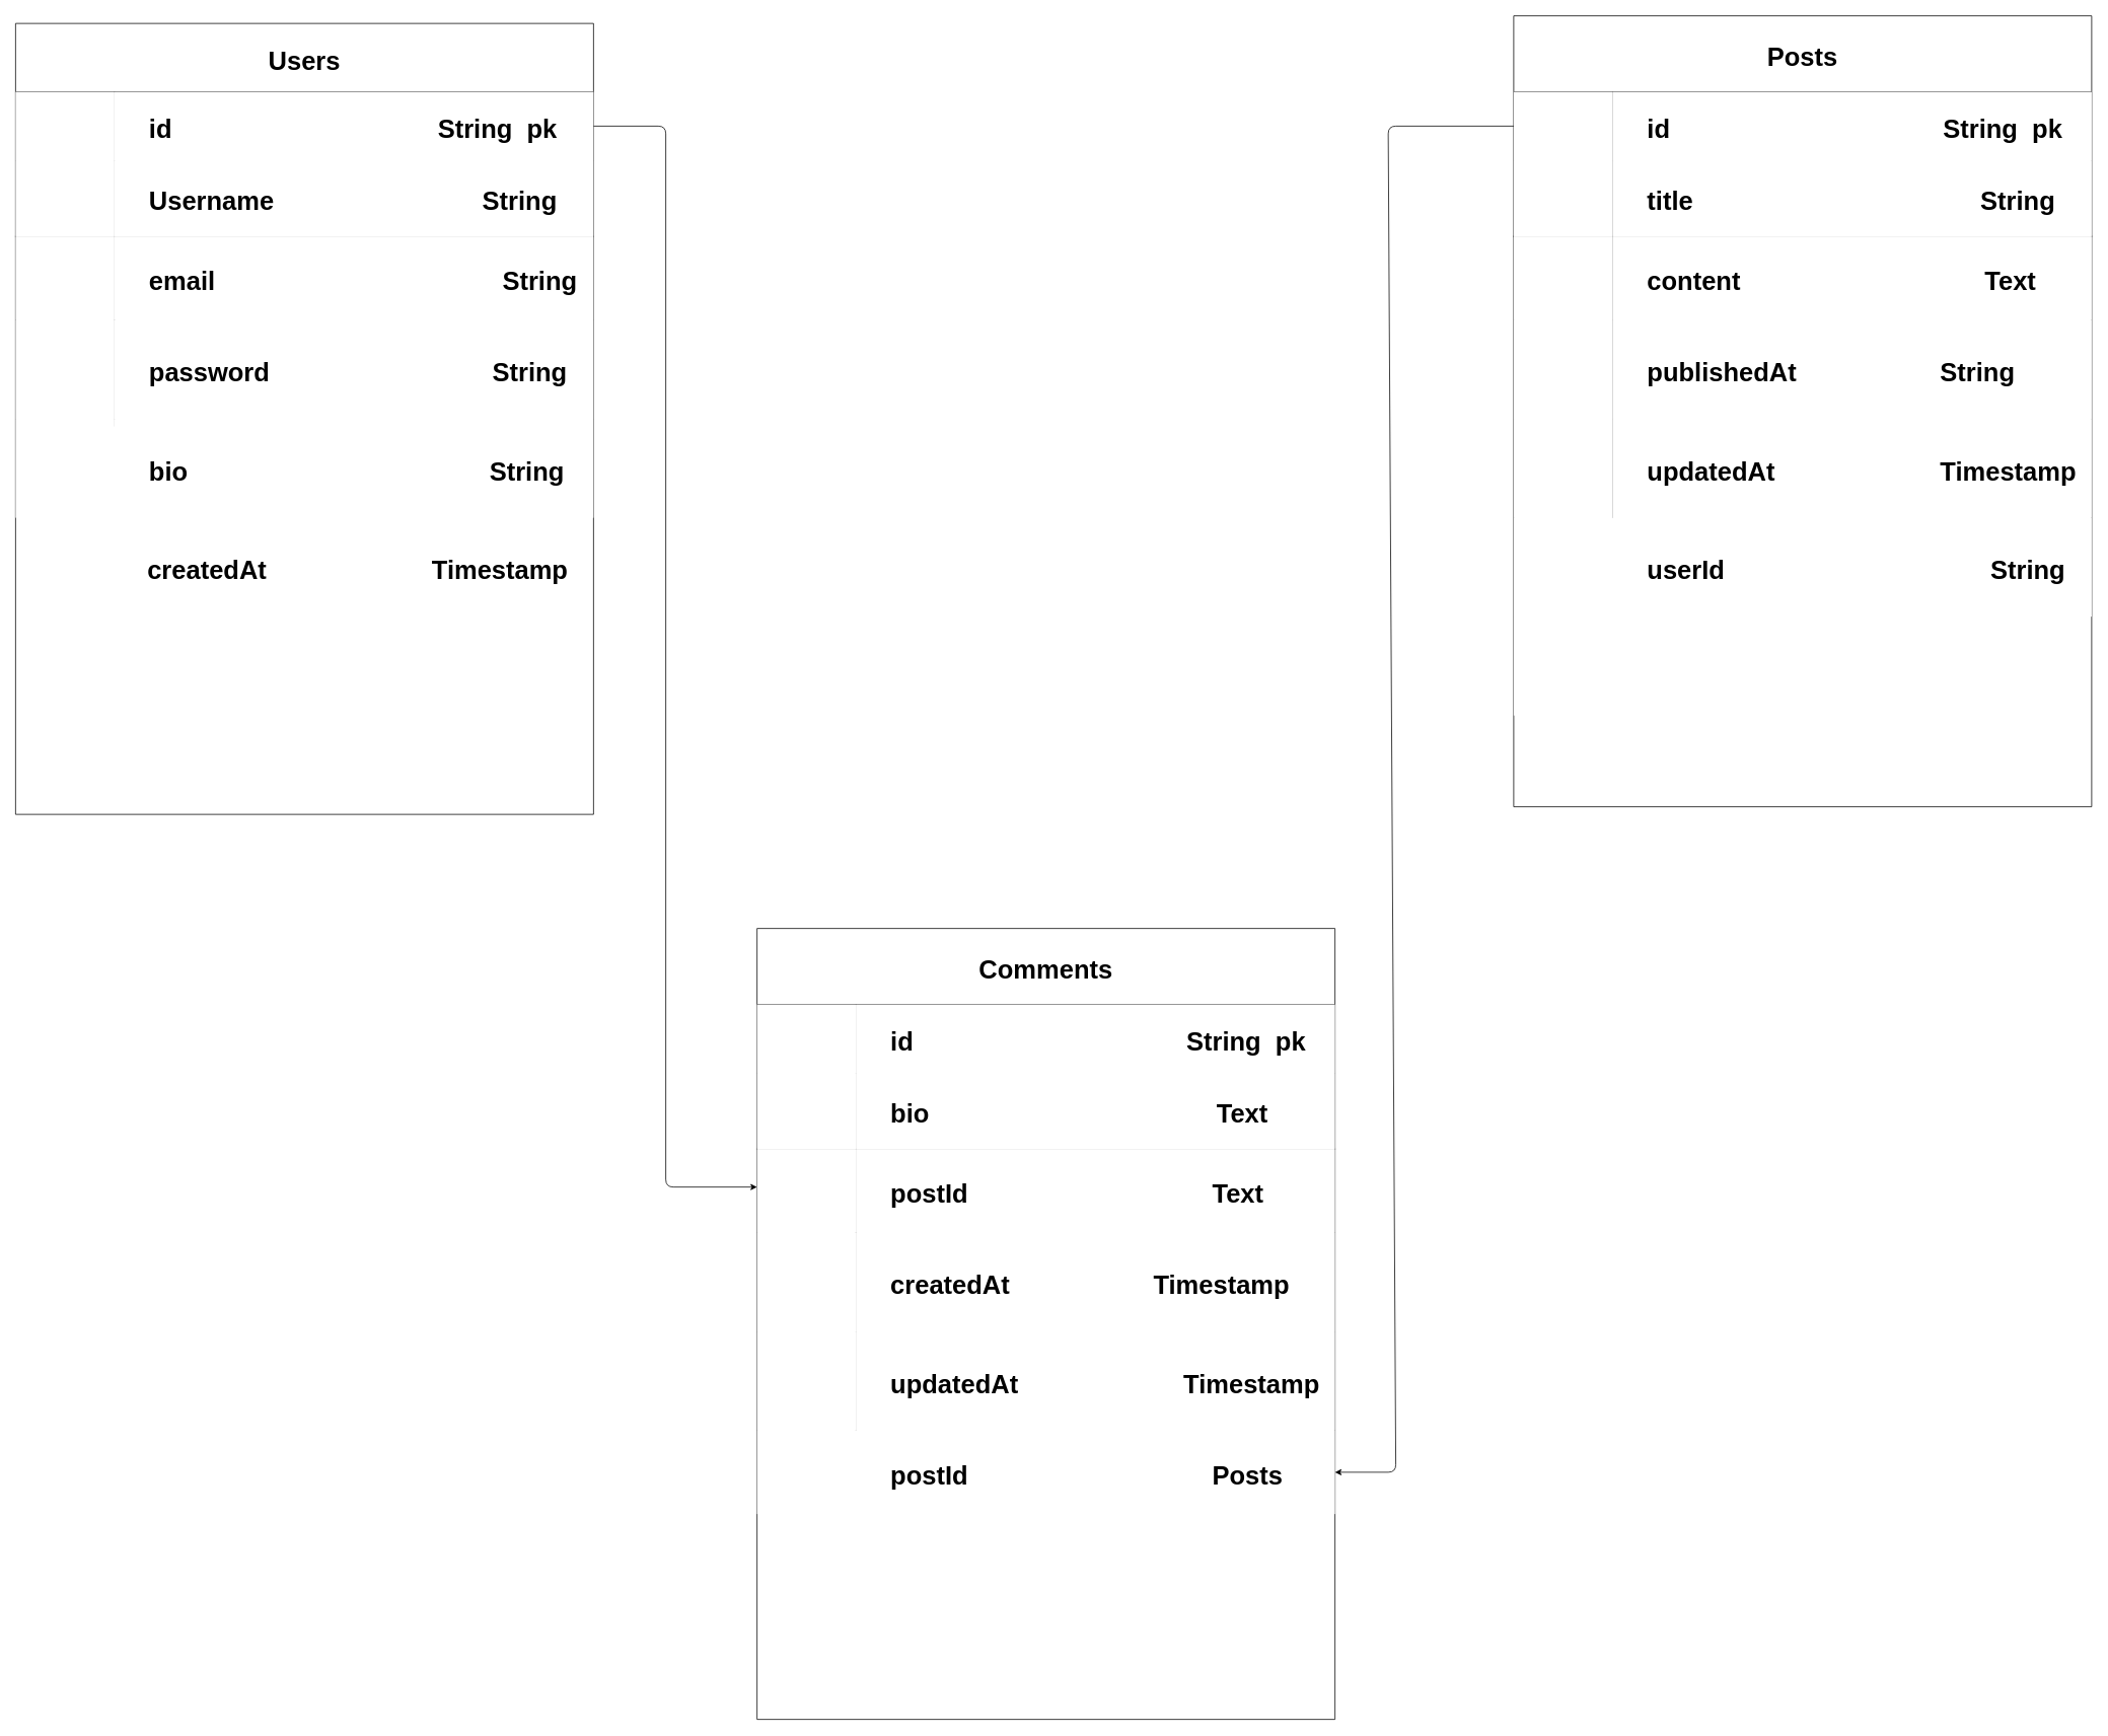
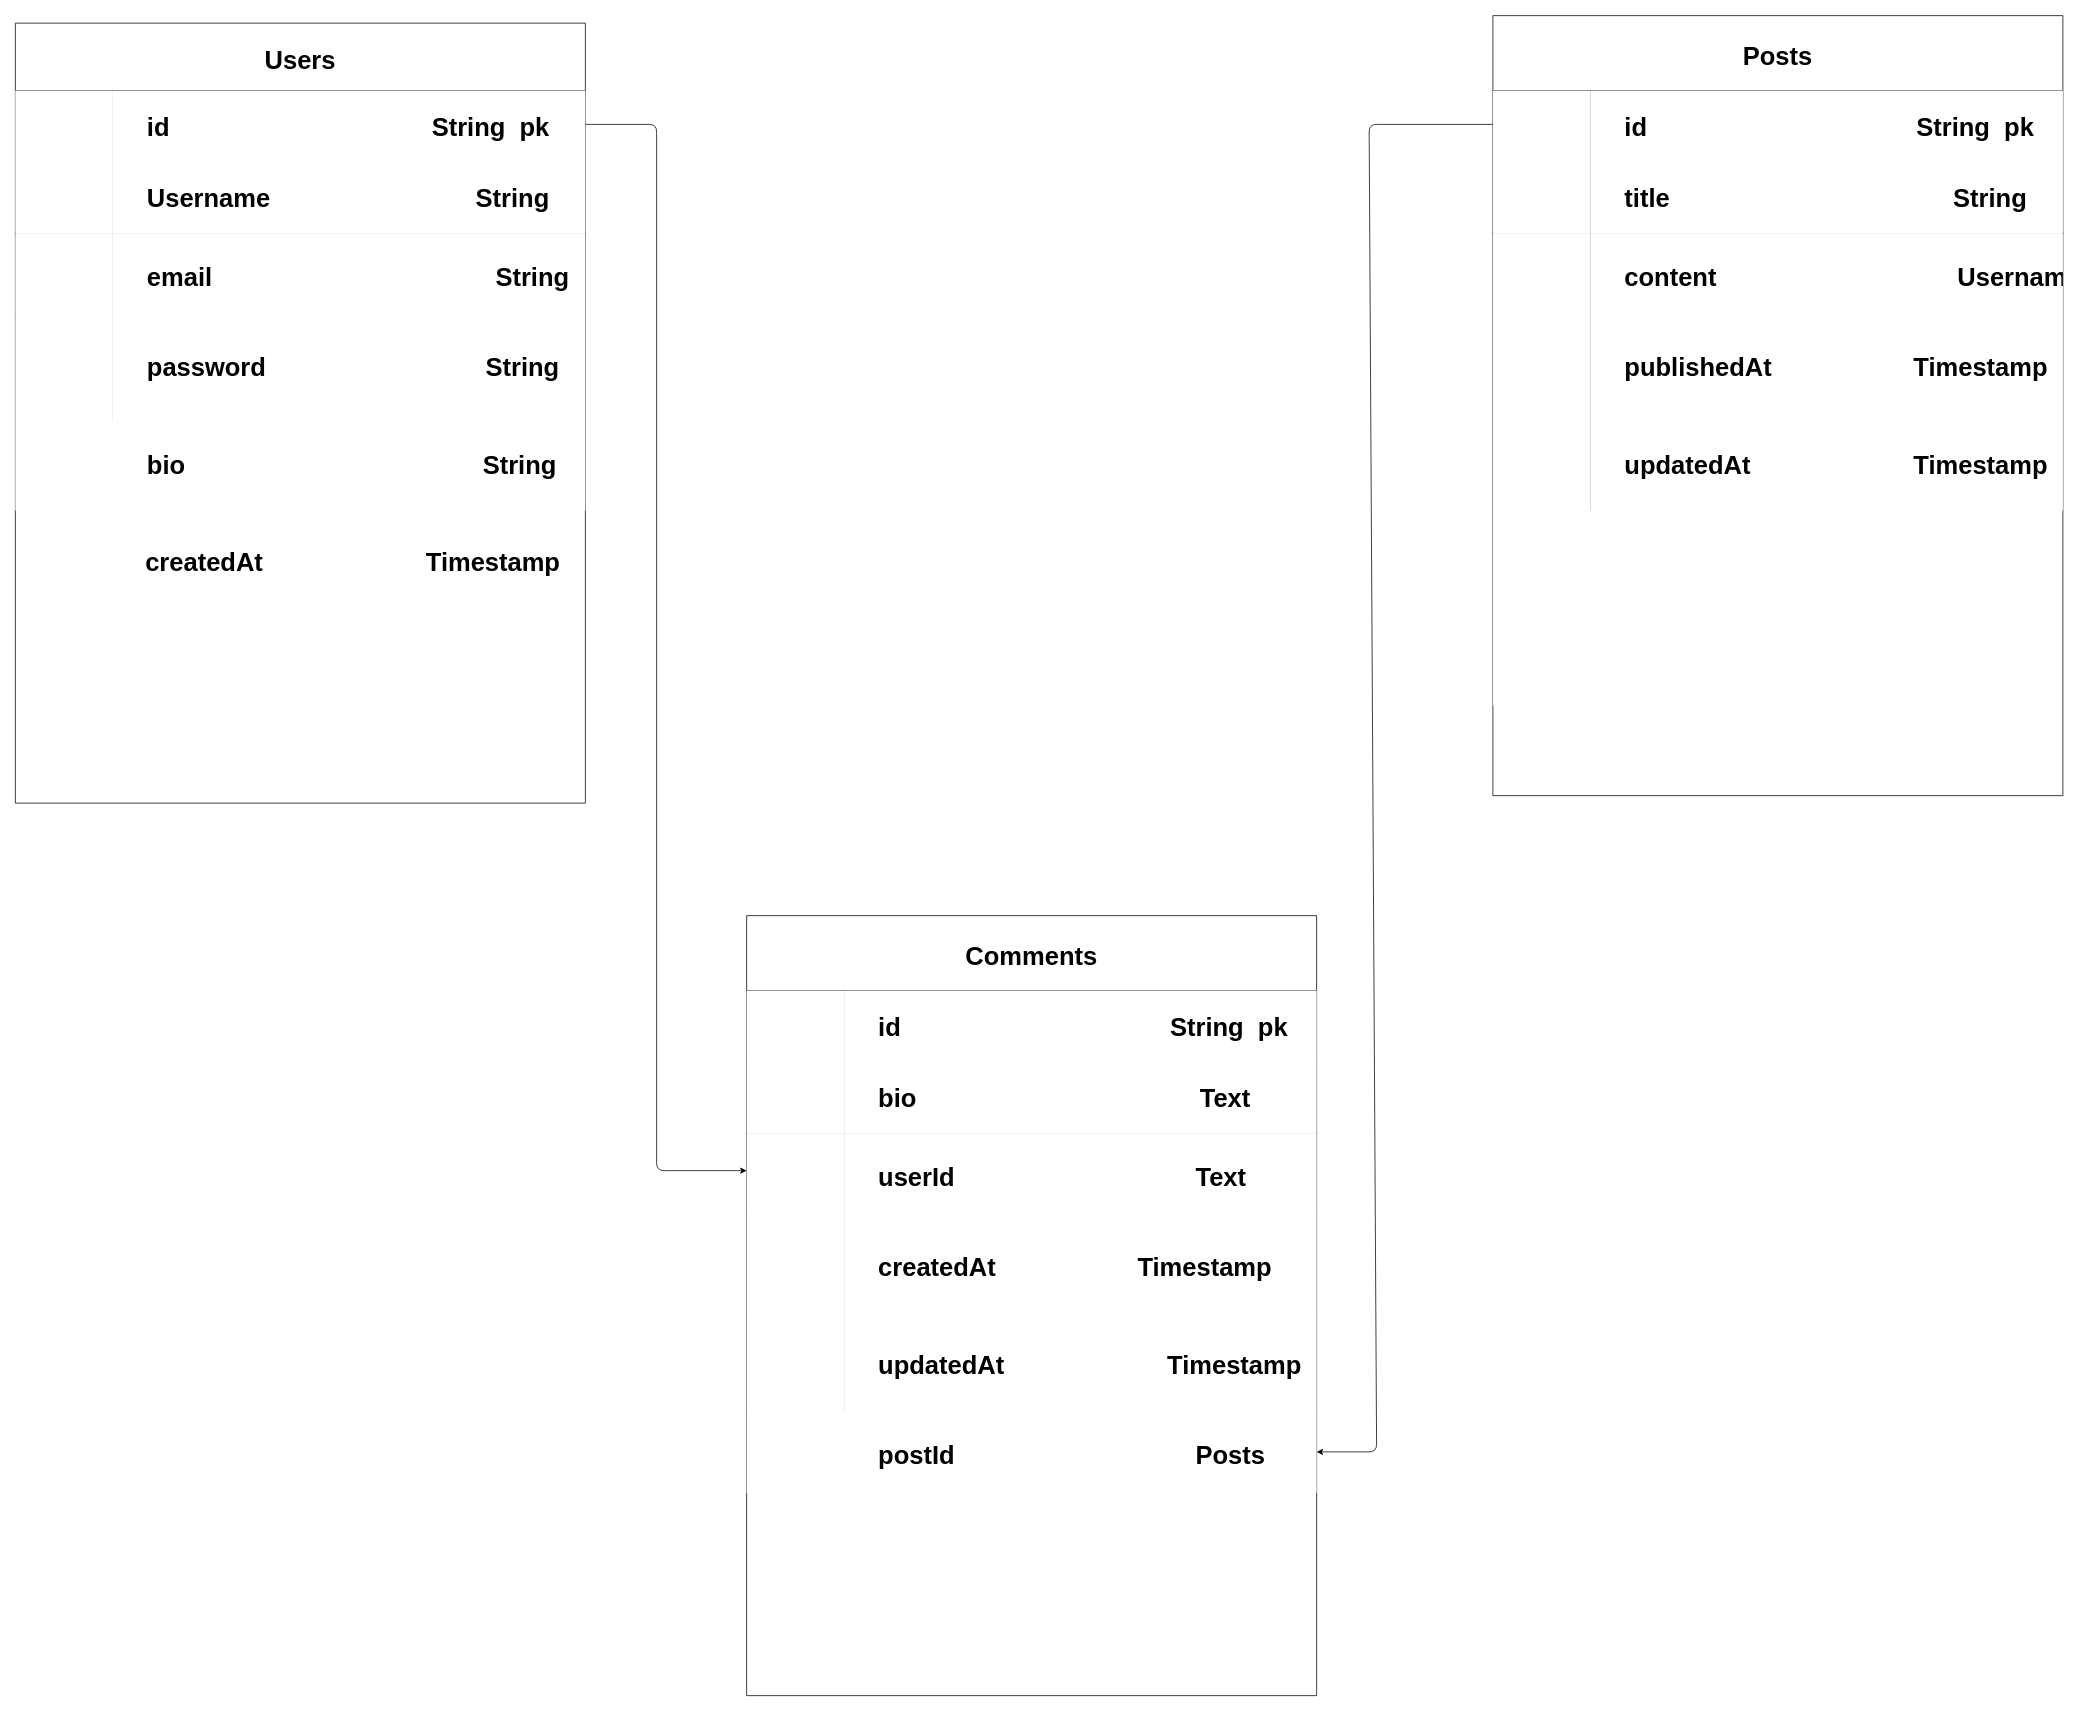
- <mxCell id="27" value="    content                                  Text" style="shape=partialRectangle;connectable=0;top=0;left=0;bottom=0;right=0;align=left;spacingLeft=6;overflow=hidden;fontSize=34;fontStyle=1;" vertex="1" parent="25"><mxGeometry x="130" width="630" height="110" as="geometry"><mxRectangle width="630" height="110" as="alternateBounds" /></mxGeometry></mxCell>
+ <mxCell id="27" value="    content                                  Username" style="shape=partialRectangle;connectable=0;top=0;left=0;bottom=0;right=0;align=left;spacingLeft=6;overflow=hidden;fontSize=34;fontStyle=1;" vertex="1" parent="25"><mxGeometry x="130" width="630" height="110" as="geometry"><mxRectangle width="630" height="110" as="alternateBounds" /></mxGeometry></mxCell>
- <mxCell id="30" value="    publishedAt                    String" style="shape=partialRectangle;connectable=0;top=0;left=0;bottom=0;right=0;align=left;spacingLeft=6;overflow=hidden;fontSize=34;fontStyle=1" vertex="1" parent="28"><mxGeometry x="130" width="630" height="130" as="geometry"><mxRectangle width="630" height="130" as="alternateBounds" /></mxGeometry></mxCell>
+ <mxCell id="30" value="    publishedAt                    Timestamp" style="shape=partialRectangle;connectable=0;top=0;left=0;bottom=0;right=0;align=left;spacingLeft=6;overflow=hidden;fontSize=34;fontStyle=1" vertex="1" parent="28"><mxGeometry x="130" width="630" height="130" as="geometry"><mxRectangle width="630" height="130" as="alternateBounds" /></mxGeometry></mxCell>
- <mxCell id="34" value="    userId                                     String" style="shape=partialRectangle;connectable=0;top=0;left=0;bottom=0;right=0;align=left;spacingLeft=6;overflow=hidden;fontSize=34;fontStyle=1" vertex="1" parent="1"><mxGeometry x="2120" y="680" width="630" height="130" as="geometry"><mxRectangle width="630" height="130" as="alternateBounds" /></mxGeometry></mxCell>
- <mxCell id="46" value="    postId                                  Text" style="shape=partialRectangle;connectable=0;top=0;left=0;bottom=0;right=0;align=left;spacingLeft=6;overflow=hidden;fontSize=34;fontStyle=1;" vertex="1" parent="44"><mxGeometry x="130" width="630" height="110" as="geometry"><mxRectangle width="630" height="110" as="alternateBounds" /></mxGeometry></mxCell>
+ <mxCell id="46" value="    userId                                  Text" style="shape=partialRectangle;connectable=0;top=0;left=0;bottom=0;right=0;align=left;spacingLeft=6;overflow=hidden;fontSize=34;fontStyle=1;" vertex="1" parent="44"><mxGeometry x="130" width="630" height="110" as="geometry"><mxRectangle width="630" height="110" as="alternateBounds" /></mxGeometry></mxCell>
